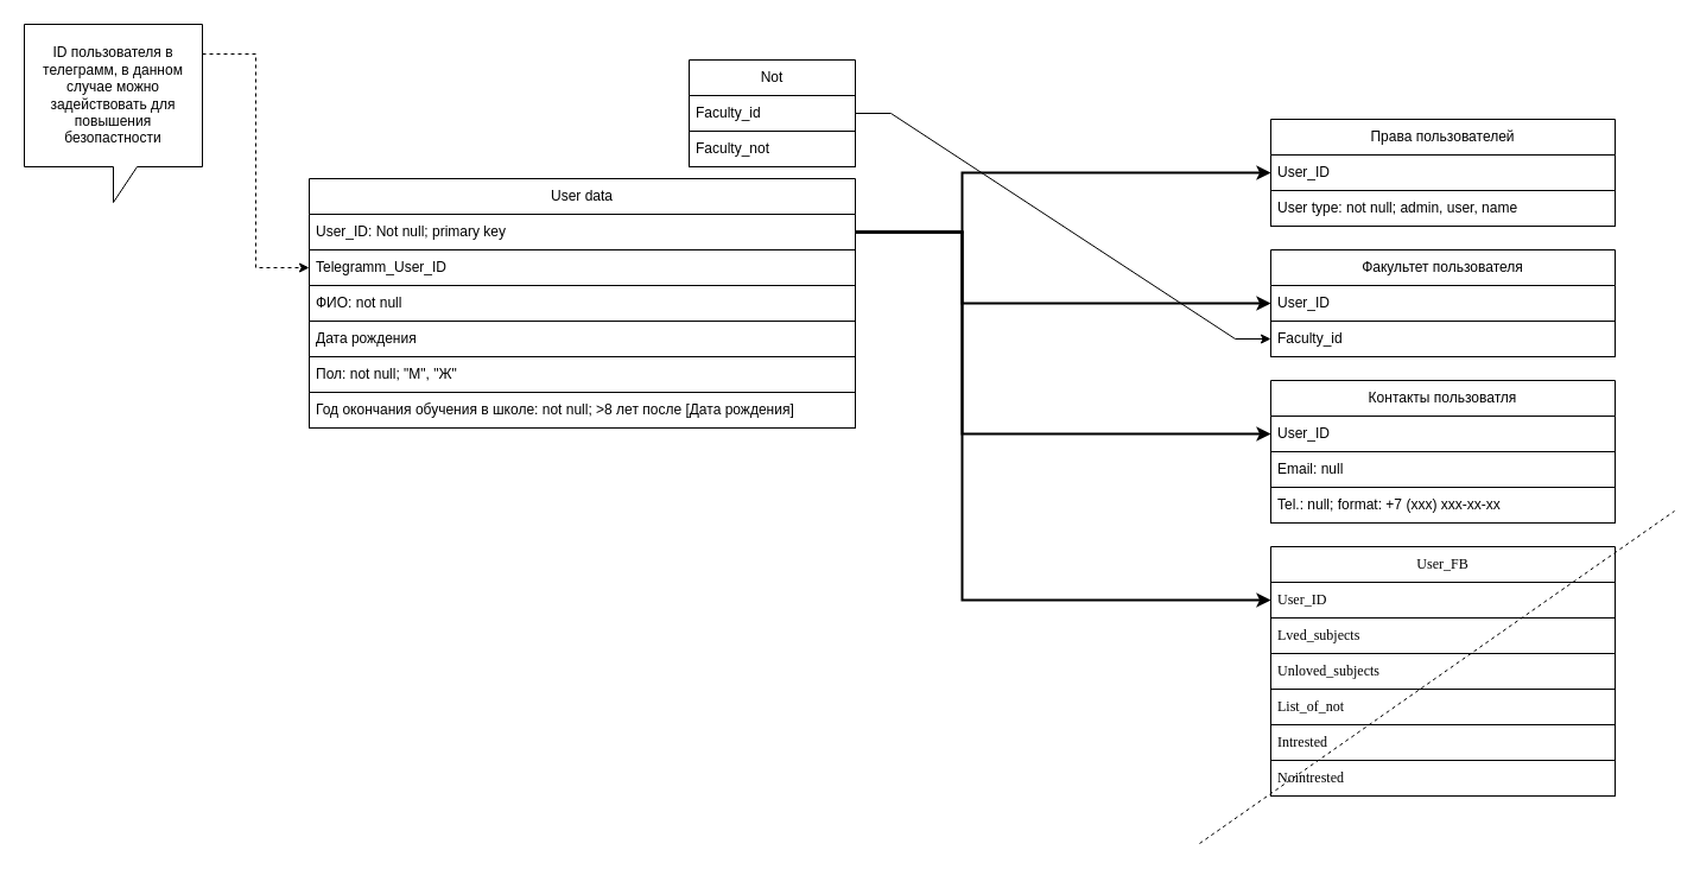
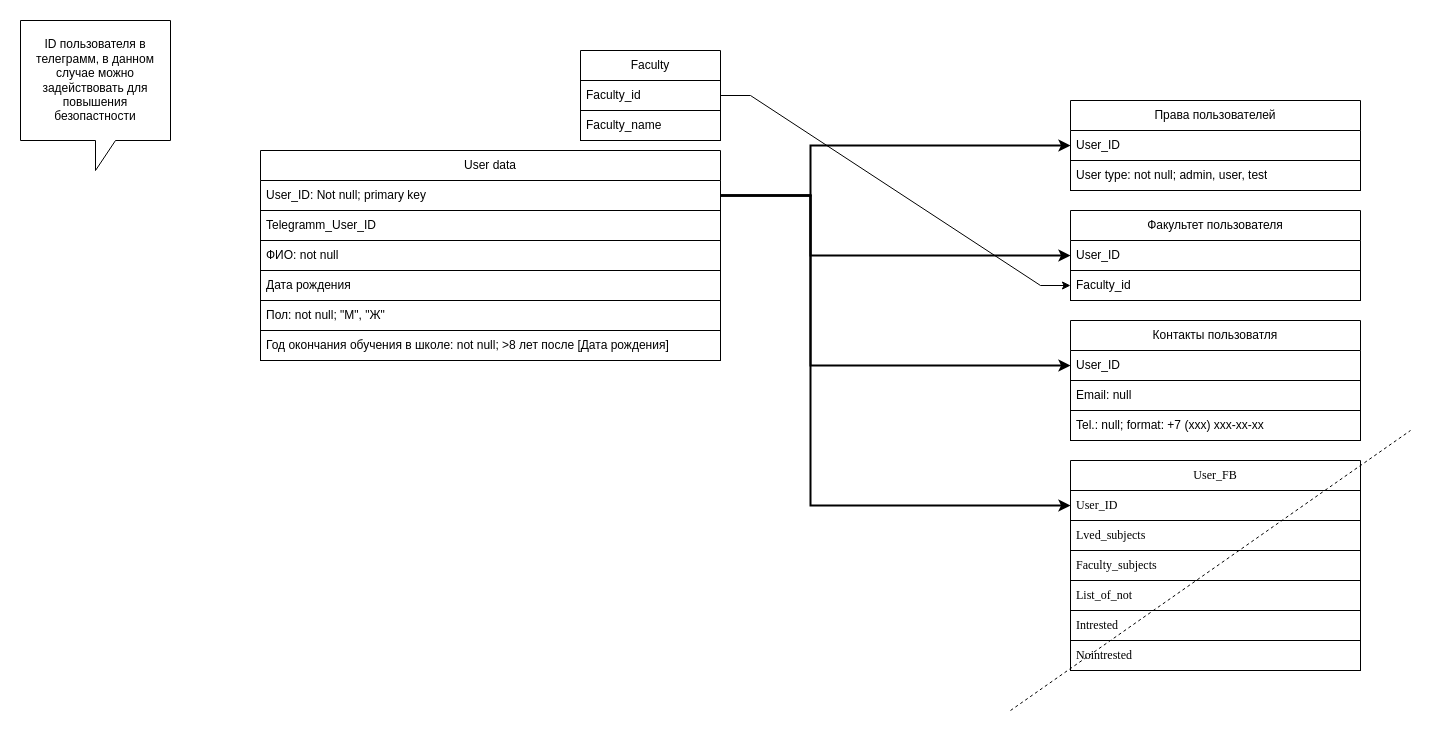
- <mxCell id="32" value="Not" style="swimlane;fontStyle=0;childLayout=stackLayout;horizontal=1;startSize=30;horizontalStack=0;resizeParent=1;resizeParentMax=0;resizeLast=0;collapsible=1;marginBottom=0;whiteSpace=wrap;html=1;" parent="1" vertex="1"><mxGeometry x="580" y="50" width="140" height="90" as="geometry" /></mxCell>
+ <mxCell id="32" value="Faculty" style="swimlane;fontStyle=0;childLayout=stackLayout;horizontal=1;startSize=30;horizontalStack=0;resizeParent=1;resizeParentMax=0;resizeLast=0;collapsible=1;marginBottom=0;whiteSpace=wrap;html=1;" parent="1" vertex="1"><mxGeometry x="580" y="50" width="140" height="90" as="geometry" /></mxCell>
- <mxCell id="34" value="Faculty_not" style="text;strokeColor=default;fillColor=none;align=left;verticalAlign=middle;spacingLeft=4;spacingRight=4;overflow=hidden;points=[[0,0.5],[1,0.5]];portConstraint=eastwest;rotatable=0;whiteSpace=wrap;html=1;" parent="32" vertex="1"><mxGeometry y="60" width="140" height="30" as="geometry" /></mxCell>
+ <mxCell id="34" value="Faculty_name" style="text;strokeColor=default;fillColor=none;align=left;verticalAlign=middle;spacingLeft=4;spacingRight=4;overflow=hidden;points=[[0,0.5],[1,0.5]];portConstraint=eastwest;rotatable=0;whiteSpace=wrap;html=1;" parent="32" vertex="1"><mxGeometry y="60" width="140" height="30" as="geometry" /></mxCell>
- <mxCell id="13" style="edgeStyle=orthogonalEdgeStyle;rounded=0;orthogonalLoop=1;jettySize=auto;html=1;exitX=0;exitY=0;exitDx=150;exitDy=25;exitPerimeter=0;entryX=0;entryY=0.5;entryDx=0;entryDy=0;dashed=1;" parent="1" source="14" target="4" edge="1"><mxGeometry relative="1" as="geometry" /></mxCell>
- <mxCell id="22" value="User type: not null; admin, user, name" style="text;strokeColor=default;fillColor=none;align=left;verticalAlign=middle;spacingLeft=4;spacingRight=4;overflow=hidden;points=[[0,0.5],[1,0.5]];portConstraint=eastwest;rotatable=0;whiteSpace=wrap;html=1;" parent="20" vertex="1"><mxGeometry y="60" width="290" height="30" as="geometry" /></mxCell>
+ <mxCell id="22" value="User type: not null; admin, user, test" style="text;strokeColor=default;fillColor=none;align=left;verticalAlign=middle;spacingLeft=4;spacingRight=4;overflow=hidden;points=[[0,0.5],[1,0.5]];portConstraint=eastwest;rotatable=0;whiteSpace=wrap;html=1;" parent="20" vertex="1"><mxGeometry y="60" width="290" height="30" as="geometry" /></mxCell>
- <mxCell id="27" value="Unloved_subjects" style="text;strokeColor=default;fillColor=none;align=left;verticalAlign=middle;spacingLeft=4;spacingRight=4;overflow=hidden;points=[[0,0.5],[1,0.5]];portConstraint=eastwest;rotatable=0;whiteSpace=wrap;html=1;fontFamily=Verdana;" parent="24" vertex="1"><mxGeometry y="90" width="290" height="30" as="geometry" /></mxCell>
+ <mxCell id="27" value="Faculty_subjects" style="text;strokeColor=default;fillColor=none;align=left;verticalAlign=middle;spacingLeft=4;spacingRight=4;overflow=hidden;points=[[0,0.5],[1,0.5]];portConstraint=eastwest;rotatable=0;whiteSpace=wrap;html=1;fontFamily=Verdana;" parent="24" vertex="1"><mxGeometry y="90" width="290" height="30" as="geometry" /></mxCell>
